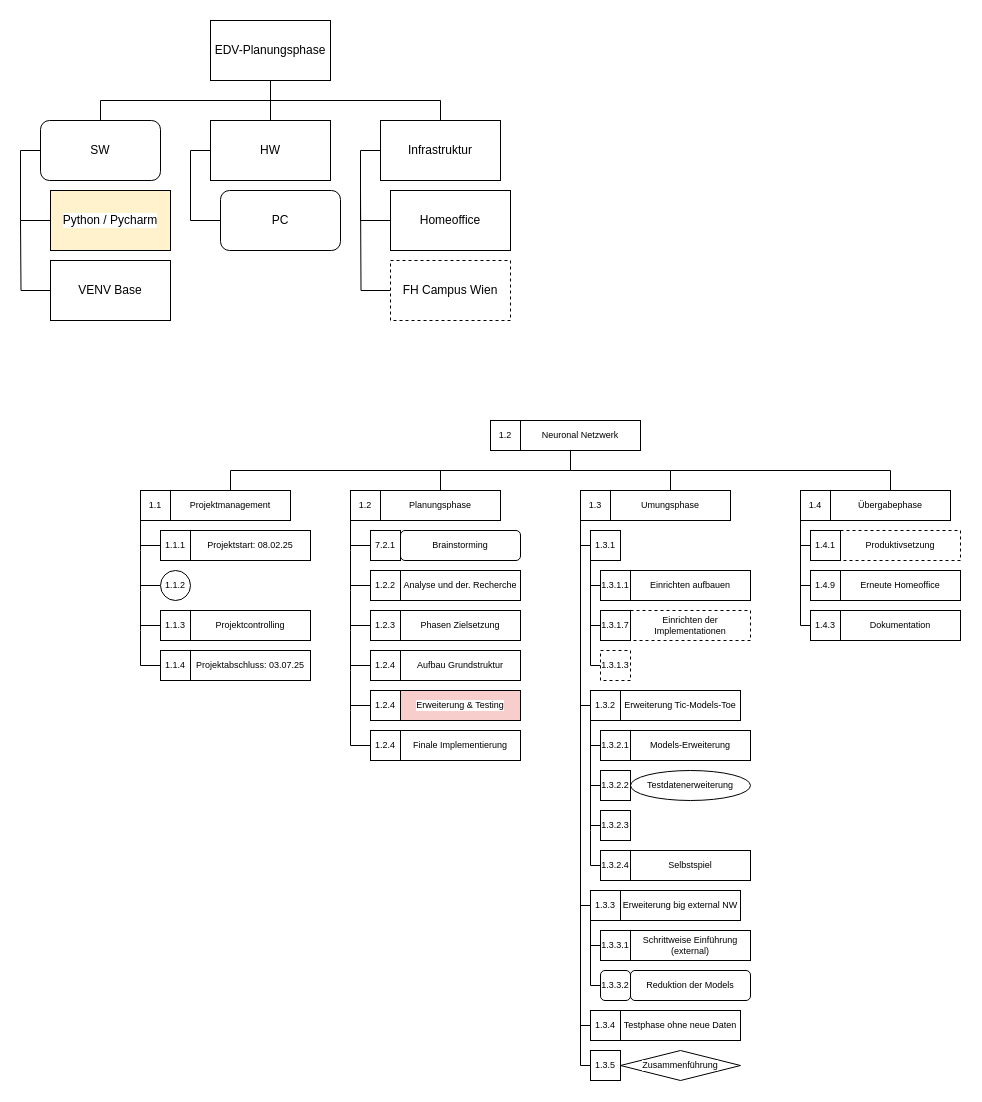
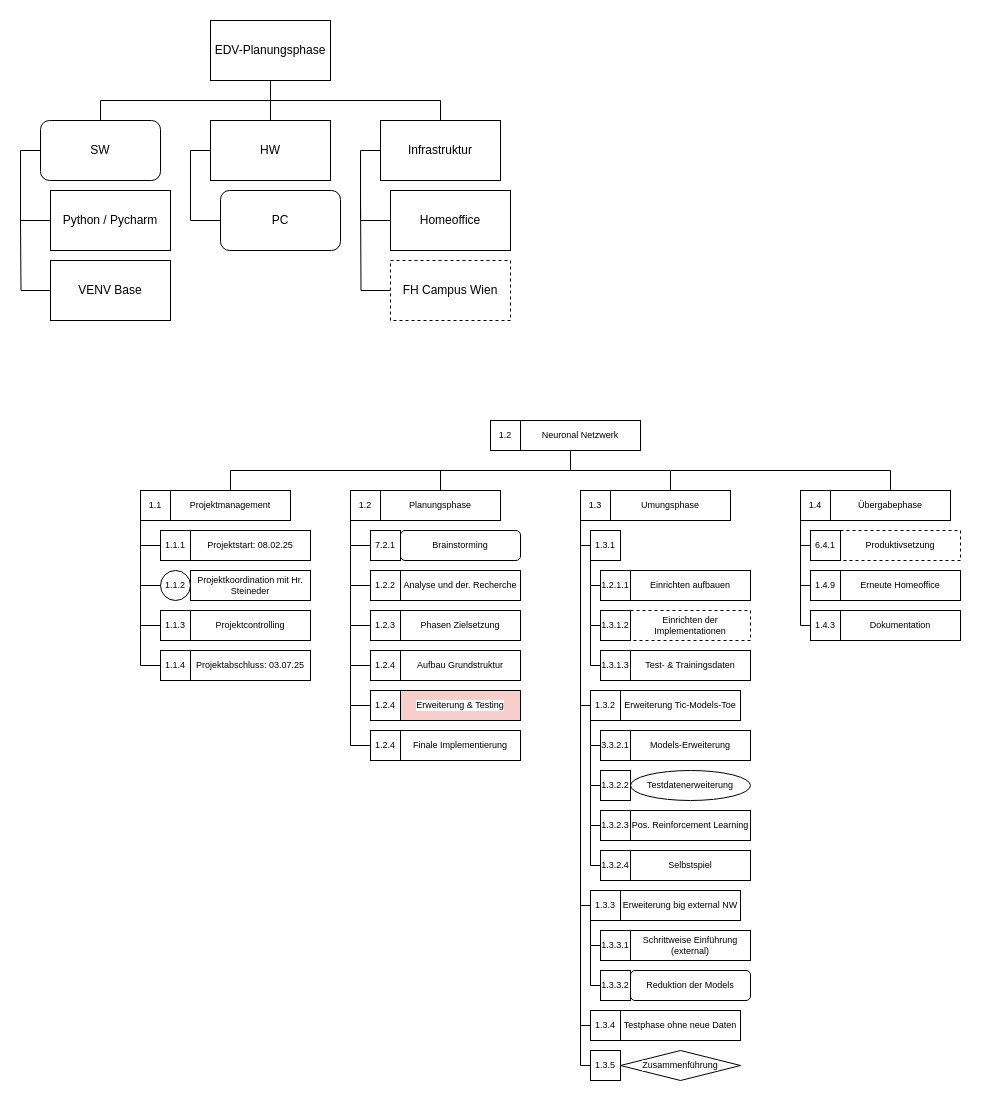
- <mxCell id="9" value="Python / Pycharm" style="rounded=0;whiteSpace=wrap;html=1;fontFamily=Helvetica;fontSize=12;fontColor=default;labelBackgroundColor=default;fillColor=#fff2cc;" vertex="1" parent="1"><mxGeometry x="50" y="190" width="120" height="60" as="geometry" /></mxCell>
+ <mxCell id="9" value="Python / Pycharm" style="rounded=0;whiteSpace=wrap;html=1;fontFamily=Helvetica;fontSize=12;fontColor=default;labelBackgroundColor=default;" vertex="1" parent="1"><mxGeometry x="50" y="190" width="120" height="60" as="geometry" /></mxCell>
- <mxCell id="124" value="1.4.1" style="rounded=0;whiteSpace=wrap;html=1;fontFamily=Helvetica;fontSize=9;fontColor=default;labelBackgroundColor=default;" vertex="1" parent="122"><mxGeometry width="30" height="30" as="geometry" /></mxCell>
+ <mxCell id="124" value="6.4.1" style="rounded=0;whiteSpace=wrap;html=1;fontFamily=Helvetica;fontSize=9;fontColor=default;labelBackgroundColor=default;" vertex="1" parent="122"><mxGeometry width="30" height="30" as="geometry" /></mxCell>
+ <mxCell id="26" value="Projektkoordination mit Hr. Steineder" style="rounded=0;whiteSpace=wrap;html=1;fontFamily=Helvetica;fontSize=9;fontColor=default;labelBackgroundColor=default;" vertex="1" parent="25"><mxGeometry x="30" width="120" height="30" as="geometry" /></mxCell>
- <mxCell id="72" value="1.3.1.1" style="rounded=0;whiteSpace=wrap;html=1;fontFamily=Helvetica;fontSize=9;fontColor=default;labelBackgroundColor=default;" vertex="1" parent="70"><mxGeometry width="30" height="30" as="geometry" /></mxCell>
+ <mxCell id="72" value="1.2.1.1" style="rounded=0;whiteSpace=wrap;html=1;fontFamily=Helvetica;fontSize=9;fontColor=default;labelBackgroundColor=default;" vertex="1" parent="70"><mxGeometry width="30" height="30" as="geometry" /></mxCell>
- <mxCell id="76" value="1.3.1.7" style="rounded=0;whiteSpace=wrap;html=1;fontFamily=Helvetica;fontSize=9;fontColor=default;labelBackgroundColor=default;" vertex="1" parent="73"><mxGeometry width="30" height="30" as="geometry" /></mxCell>
+ <mxCell id="76" value="1.3.1.2" style="rounded=0;whiteSpace=wrap;html=1;fontFamily=Helvetica;fontSize=9;fontColor=default;labelBackgroundColor=default;" vertex="1" parent="73"><mxGeometry width="30" height="30" as="geometry" /></mxCell>
- <mxCell id="113" value="1.3.1.3" style="rounded=0;whiteSpace=wrap;html=1;fontFamily=Helvetica;fontSize=9;fontColor=default;labelBackgroundColor=default;dashed=1;" vertex="1" parent="110"><mxGeometry width="30" height="30" as="geometry" /></mxCell>
+ <mxCell id="113" value="1.3.1.3" style="rounded=0;whiteSpace=wrap;html=1;fontFamily=Helvetica;fontSize=9;fontColor=default;labelBackgroundColor=default;" vertex="1" parent="110"><mxGeometry width="30" height="30" as="geometry" /></mxCell>
+ <mxCell id="111" value="Test- &amp;amp; Trainingsdaten" style="rounded=0;whiteSpace=wrap;html=1;fontFamily=Helvetica;fontSize=9;fontColor=default;labelBackgroundColor=default;" vertex="1" parent="110"><mxGeometry x="30" width="120" height="30" as="geometry" /></mxCell>
- <mxCell id="83" value="1.3.2.1" style="rounded=0;whiteSpace=wrap;html=1;fontFamily=Helvetica;fontSize=9;fontColor=default;labelBackgroundColor=default;" vertex="1" parent="81"><mxGeometry width="30" height="30" as="geometry" /></mxCell>
+ <mxCell id="83" value="3.3.2.1" style="rounded=0;whiteSpace=wrap;html=1;fontFamily=Helvetica;fontSize=9;fontColor=default;labelBackgroundColor=default;" vertex="1" parent="81"><mxGeometry width="30" height="30" as="geometry" /></mxCell>
+ <mxCell id="85" value="Pos. Reinforcement Learning" style="rounded=0;whiteSpace=wrap;html=1;fontFamily=Helvetica;fontSize=9;fontColor=default;labelBackgroundColor=default;" vertex="1" parent="84"><mxGeometry x="30" width="120" height="30" as="geometry" /></mxCell>
- <mxCell id="101" value="1.3.3.2" style="whiteSpace=wrap;html=1;fontFamily=Helvetica;fontSize=9;fontColor=default;labelBackgroundColor=default;rounded=1;" vertex="1" parent="98"><mxGeometry width="30" height="30" as="geometry" /></mxCell>
+ <mxCell id="101" value="1.3.3.2" style="rounded=0;whiteSpace=wrap;html=1;fontFamily=Helvetica;fontSize=9;fontColor=default;labelBackgroundColor=default;" vertex="1" parent="98"><mxGeometry width="30" height="30" as="geometry" /></mxCell>
